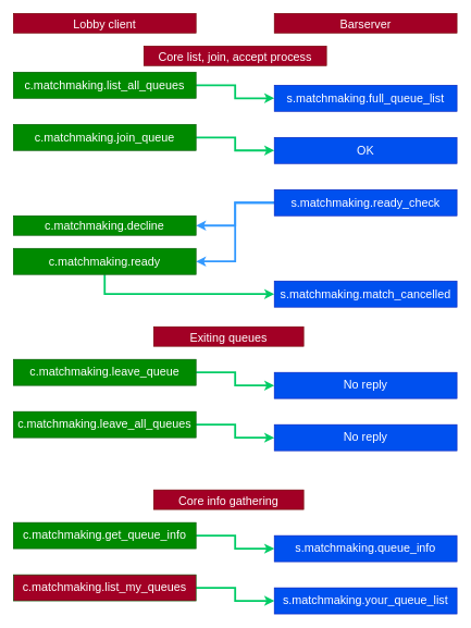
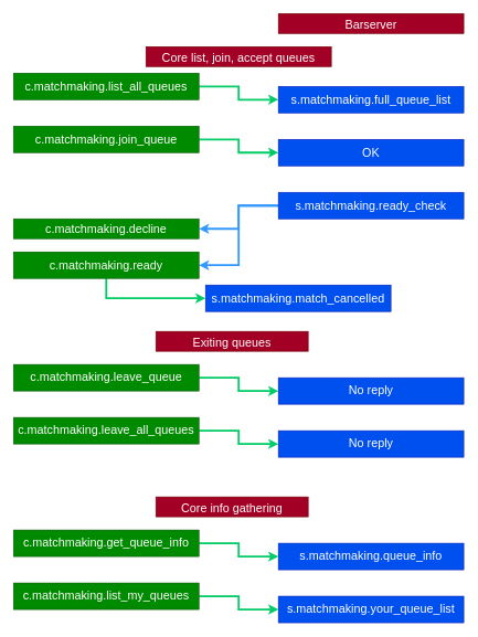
- <mxCell id="30" value="&lt;span style=&quot;font-family: &amp;#34;helvetica&amp;#34; ; font-size: 18px ; font-style: normal ; font-weight: 400 ; letter-spacing: normal ; text-indent: 0px ; text-transform: none ; word-spacing: 0px ; display: inline ; float: none&quot;&gt;Lobby client&lt;br&gt;&lt;/span&gt;" style="text;whiteSpace=wrap;html=1;align=center;labelBackgroundColor=none;fillColor=#a20025;strokeColor=#6F0000;fontColor=#ffffff;" vertex="1" parent="1"><mxGeometry x="20" y="20" width="280" height="30" as="geometry" /></mxCell>
- <mxCell id="20" value="&lt;span style=&quot;font-family: helvetica; font-size: 18px; font-style: normal; font-weight: 400; letter-spacing: normal; text-indent: 0px; text-transform: none; word-spacing: 0px; display: inline; float: none;&quot;&gt;Core list, join, accept process&lt;/span&gt;" style="text;whiteSpace=wrap;html=1;align=center;labelBackgroundColor=none;fillColor=#a20025;strokeColor=#6F0000;fontColor=#ffffff;" vertex="1" parent="1"><mxGeometry x="220" y="70" width="280" height="30" as="geometry" /></mxCell>
+ <mxCell id="20" value="&lt;span style=&quot;font-family: helvetica; font-size: 18px; font-style: normal; font-weight: 400; letter-spacing: normal; text-indent: 0px; text-transform: none; word-spacing: 0px; display: inline; float: none;&quot;&gt;Core list, join, accept queues&lt;/span&gt;" style="text;whiteSpace=wrap;html=1;align=center;labelBackgroundColor=none;fillColor=#a20025;strokeColor=#6F0000;fontColor=#ffffff;" vertex="1" parent="1"><mxGeometry x="220" y="70" width="280" height="30" as="geometry" /></mxCell>
- <mxCell id="29" value="s.matchmaking.match_cancelled" style="rounded=0;whiteSpace=wrap;html=1;fontSize=18;fillColor=#0050ef;strokeColor=#001DBC;fontColor=#ffffff;" vertex="1" parent="1"><mxGeometry x="420" y="430" width="280" height="40" as="geometry" /></mxCell>
+ <mxCell id="29" value="s.matchmaking.match_cancelled" style="rounded=0;whiteSpace=wrap;html=1;fontSize=18;fillColor=#0050ef;strokeColor=#001DBC;fontColor=#ffffff;" vertex="1" parent="1"><mxGeometry x="310" y="430" width="280" height="40" as="geometry" /></mxCell>
- <mxCell id="26" value="c.matchmaking.list_my_queues" style="rounded=0;whiteSpace=wrap;html=1;fontSize=18;fillColor=#a20025;strokeColor=#005700;fontColor=#ffffff;" vertex="1" parent="1"><mxGeometry x="20" y="880" width="280" height="40" as="geometry" /></mxCell>
+ <mxCell id="26" value="c.matchmaking.list_my_queues" style="rounded=0;whiteSpace=wrap;html=1;fontSize=18;fillColor=#008a00;strokeColor=#005700;fontColor=#ffffff;" vertex="1" parent="1"><mxGeometry x="20" y="880" width="280" height="40" as="geometry" /></mxCell>
